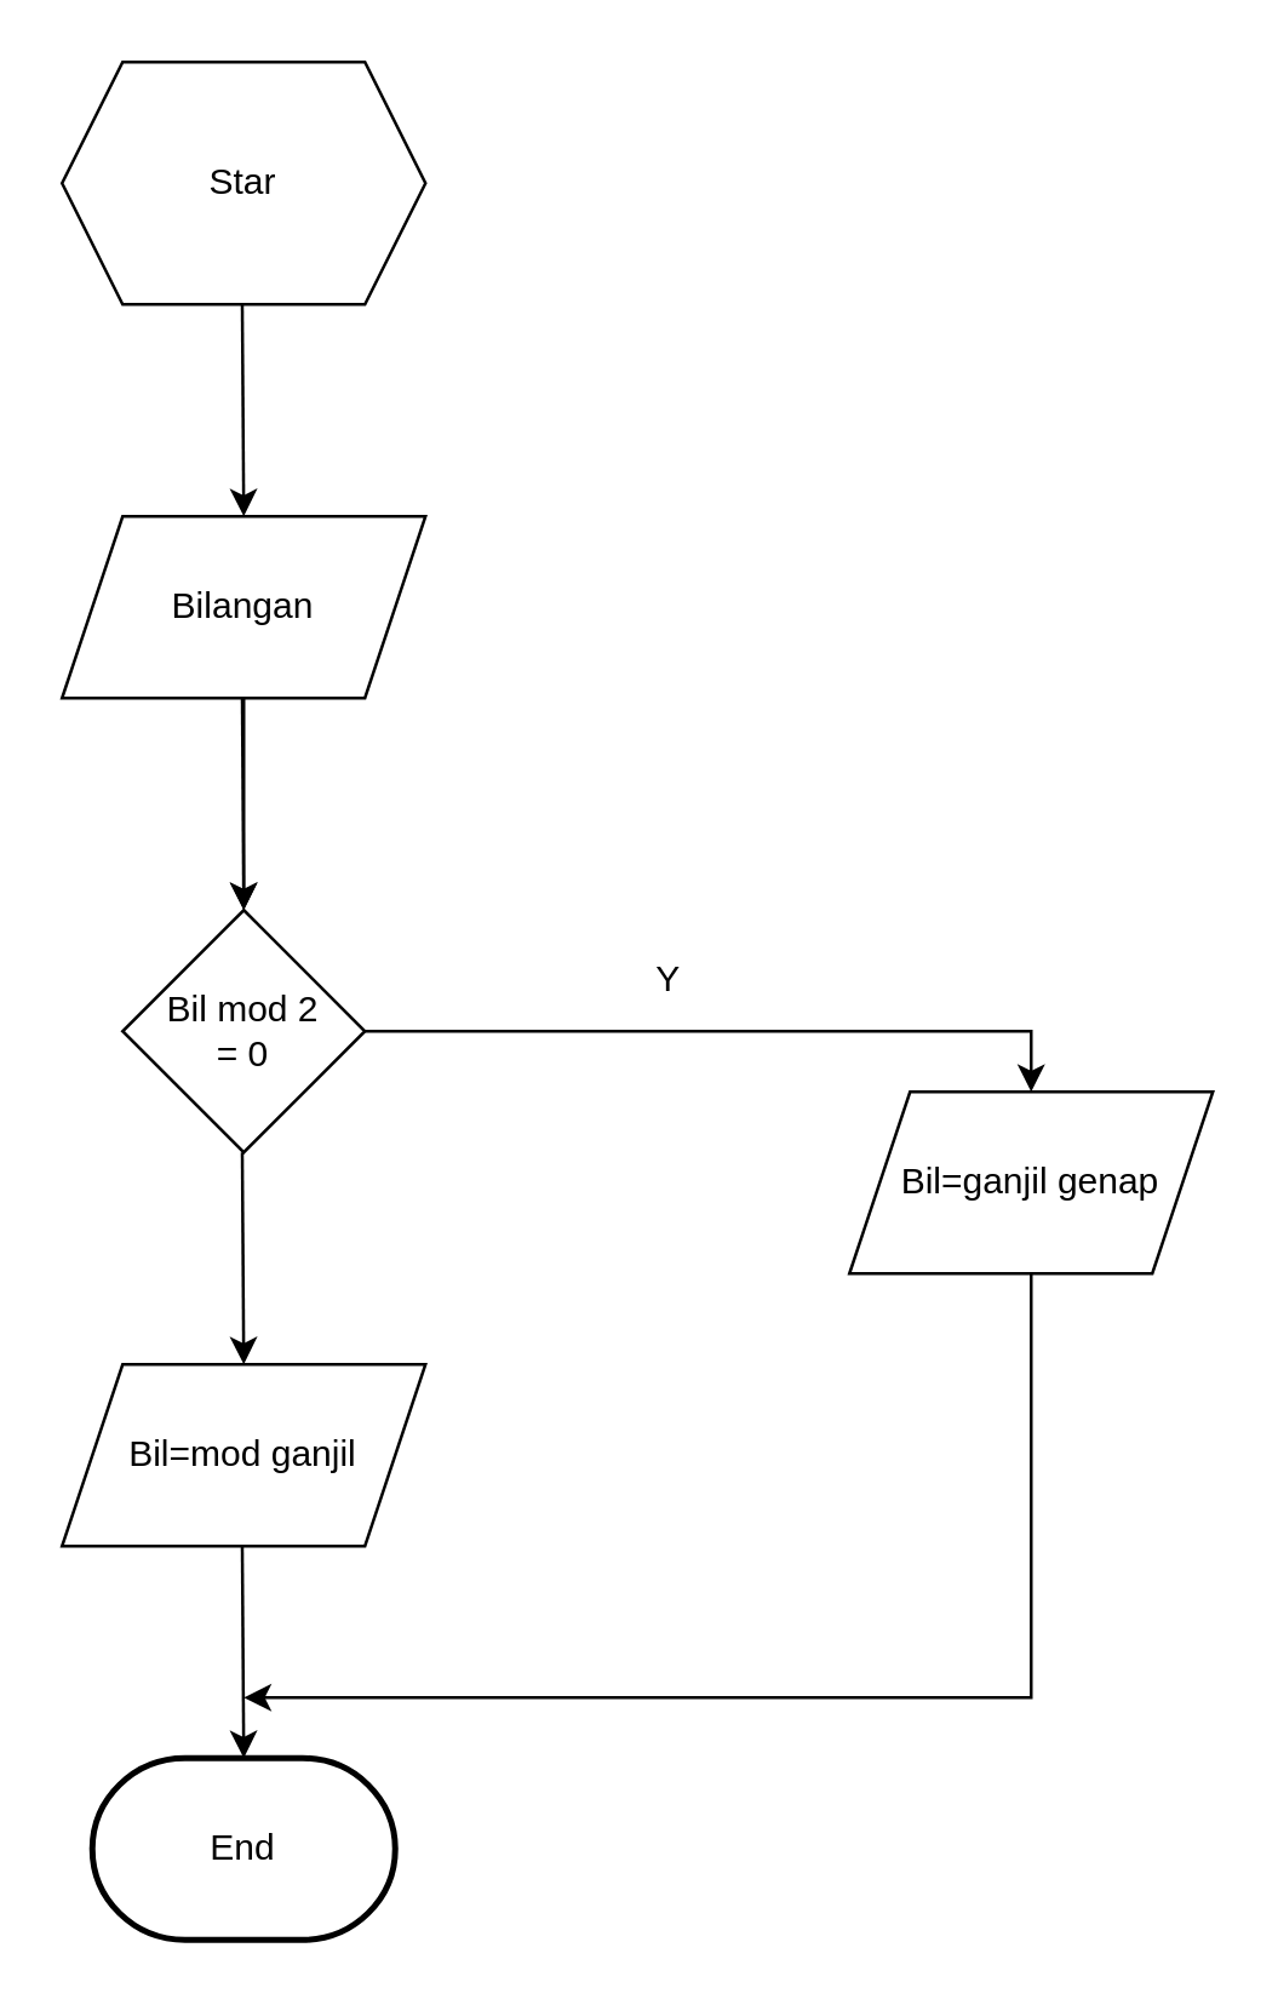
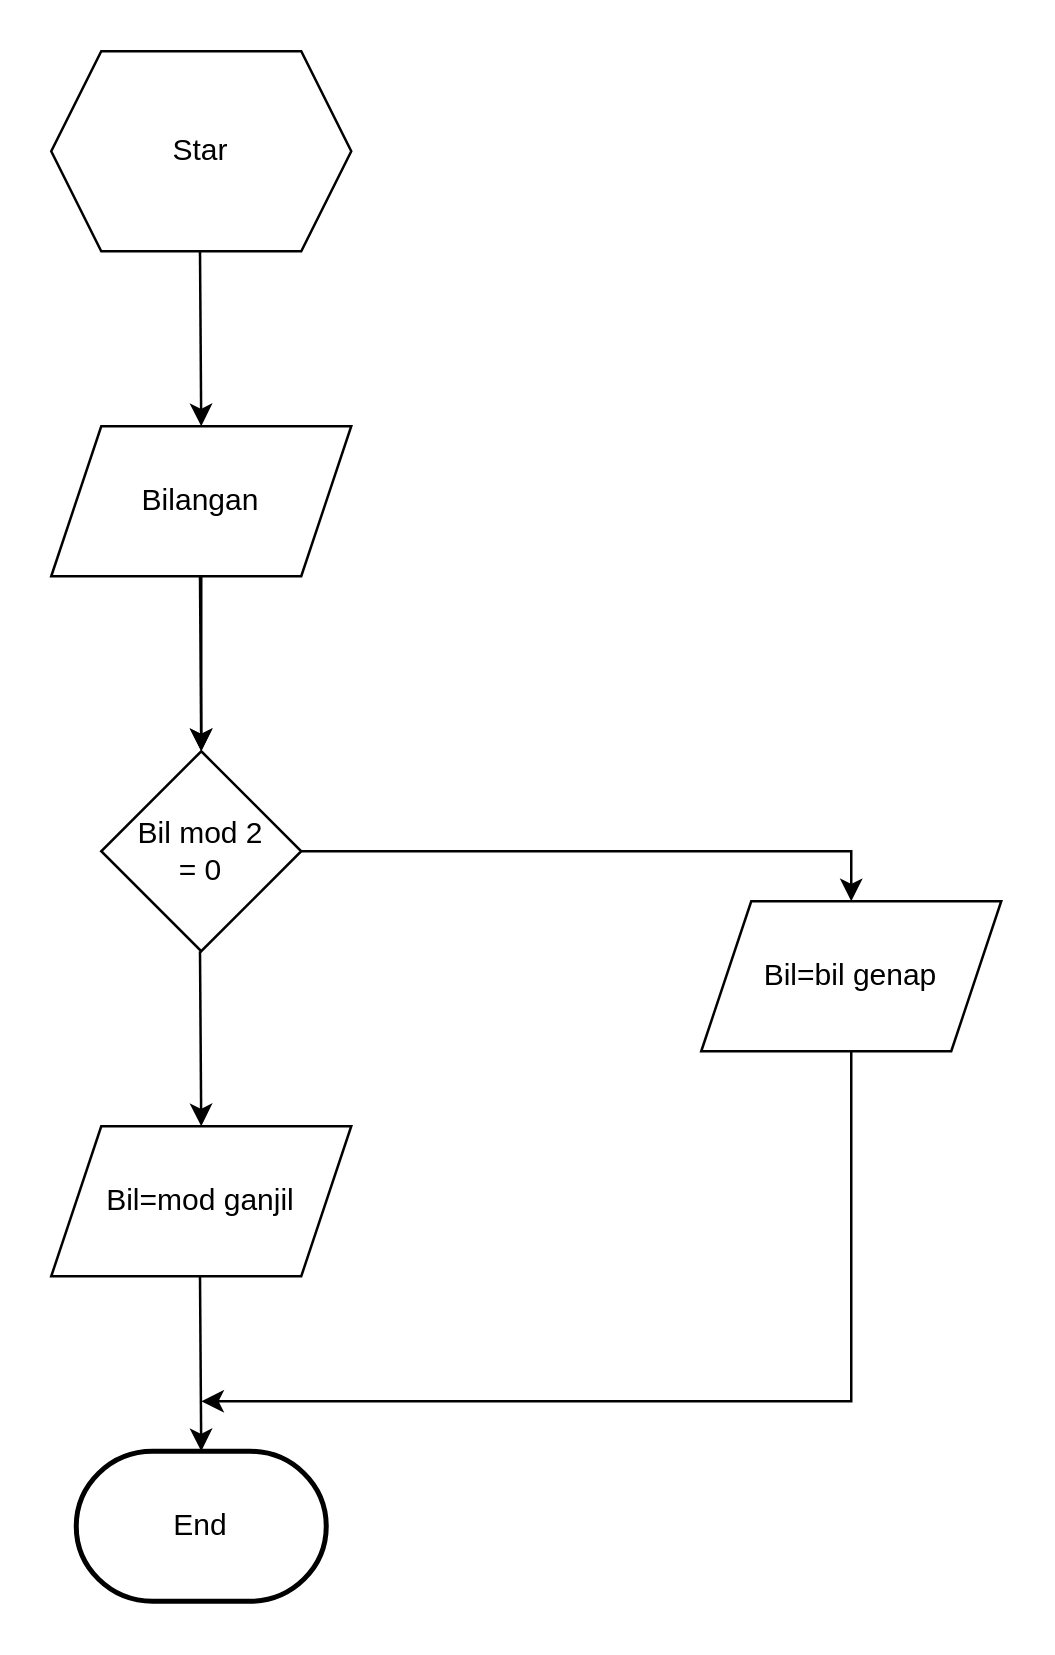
- <mxCell id="14" value="Y" style="text;html=1;align=center;verticalAlign=middle;resizable=0;points=[];autosize=1;strokeColor=none;fillColor=none;" vertex="1" parent="1"><mxGeometry x="205" y="308" width="30" height="30" as="geometry" /></mxCell>
- <mxCell id="12" value="Bil=ganjil genap" style="shape=parallelogram;perimeter=parallelogramPerimeter;whiteSpace=wrap;html=1;fixedSize=1;" vertex="1" parent="1"><mxGeometry x="280" y="360" width="120" height="60" as="geometry" /></mxCell>
+ <mxCell id="12" value="Bil=bil genap" style="shape=parallelogram;perimeter=parallelogramPerimeter;whiteSpace=wrap;html=1;fixedSize=1;" vertex="1" parent="1"><mxGeometry x="280" y="360" width="120" height="60" as="geometry" /></mxCell>
